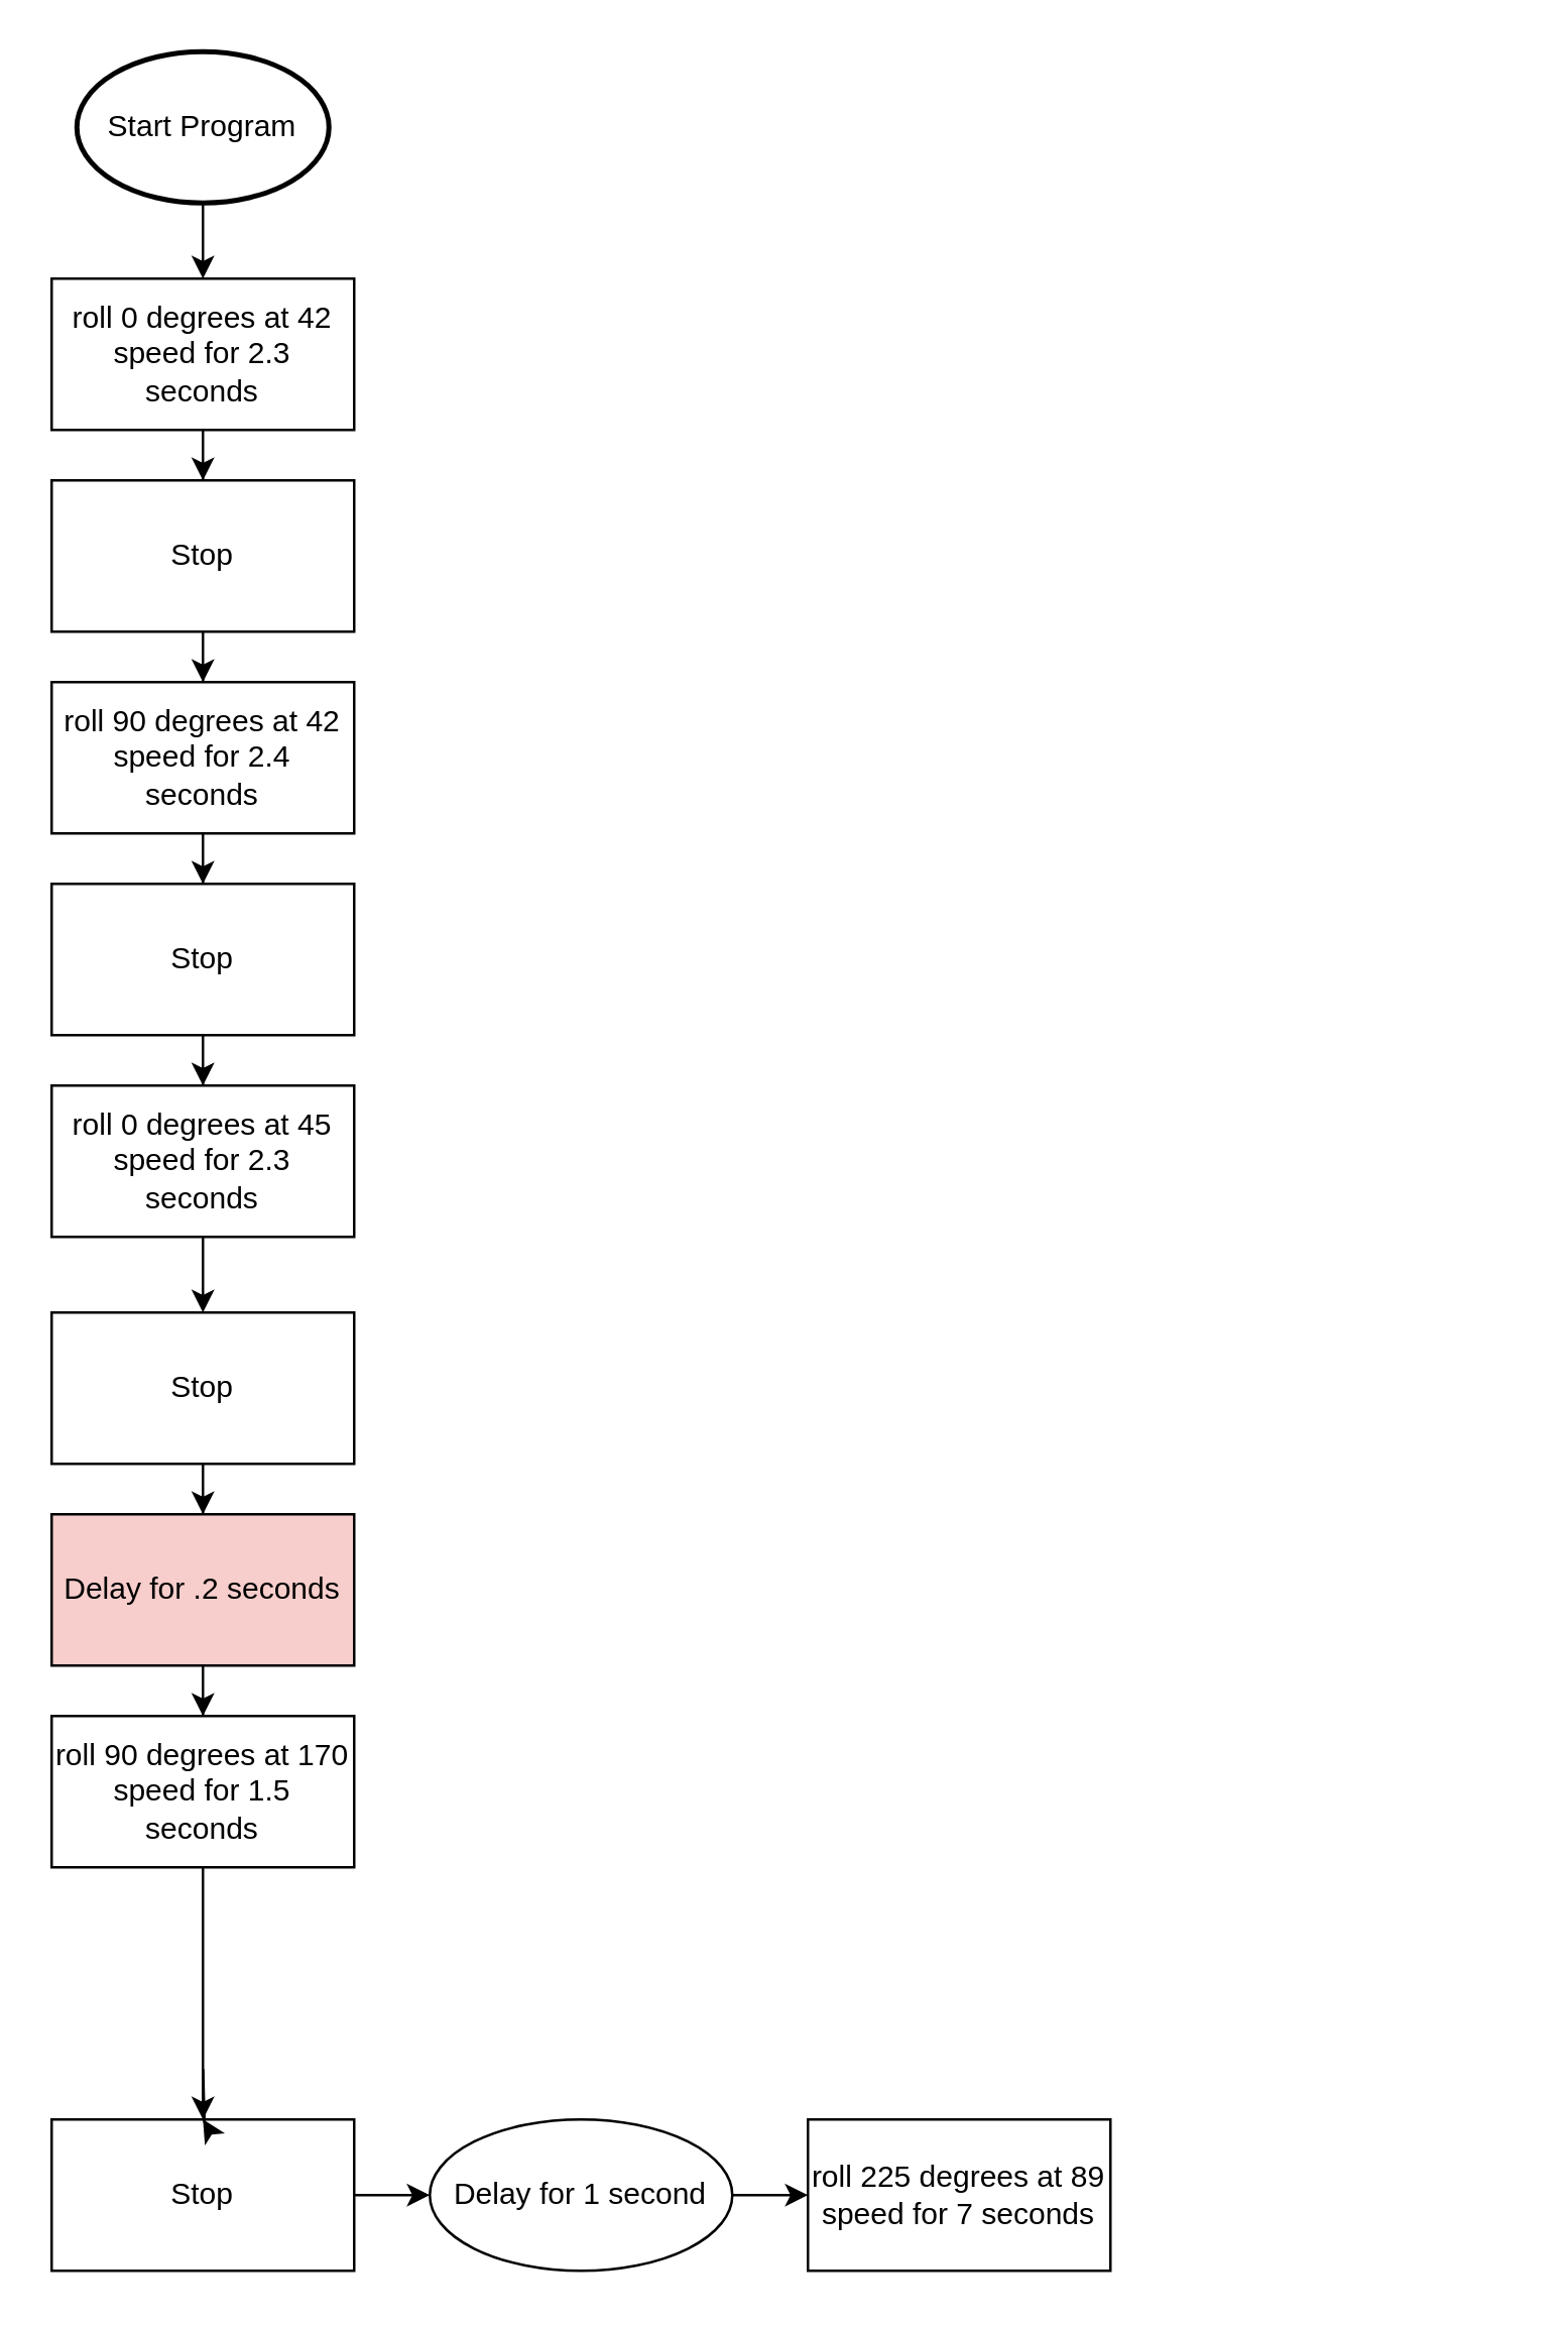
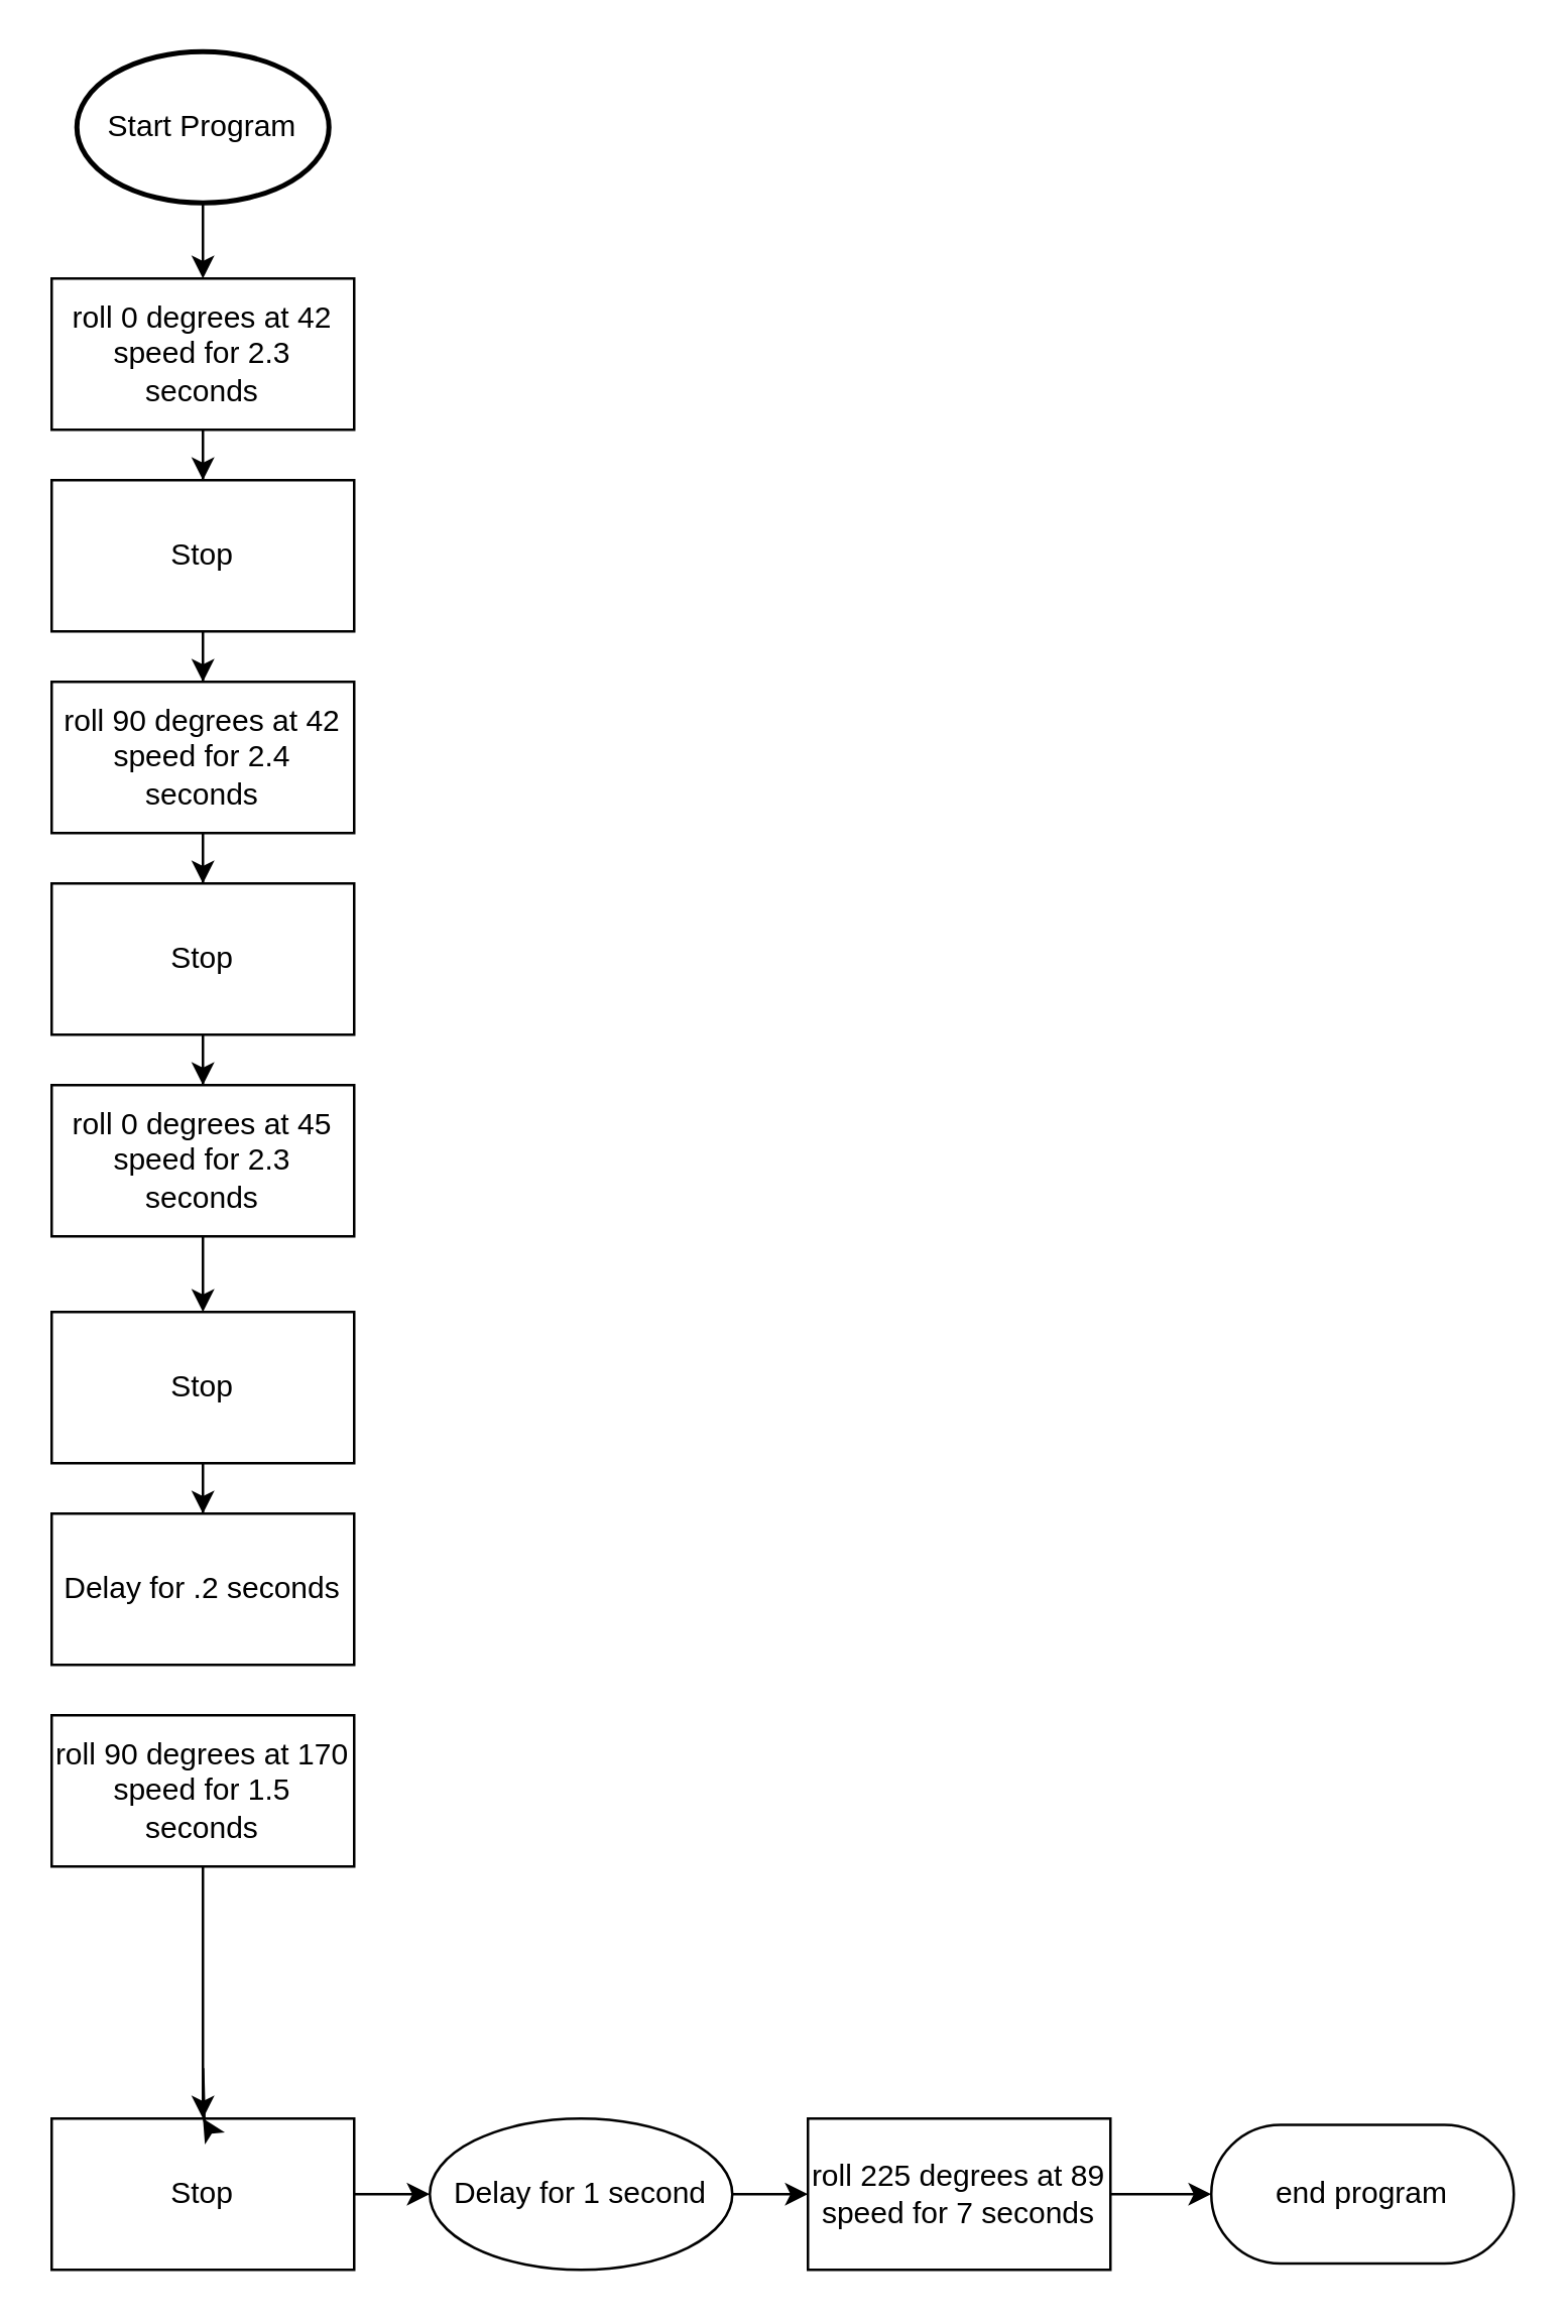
- <mxCell id="9" value="Delay for .2 seconds" style="rounded=0;whiteSpace=wrap;html=1;fillColor=#f8cecc;" parent="1" vertex="1"><mxGeometry x="20" y="600" width="120" height="60" as="geometry" /></mxCell>
+ <mxCell id="9" value="Delay for .2 seconds" style="rounded=0;whiteSpace=wrap;html=1;" parent="1" vertex="1"><mxGeometry x="20" y="600" width="120" height="60" as="geometry" /></mxCell>
- <mxCell id="8" style="edgeStyle=orthogonalEdgeStyle;rounded=0;orthogonalLoop=1;jettySize=auto;html=1;" edge="1" parent="1" source="9" target="11"><mxGeometry relative="1" as="geometry" /></mxCell>
+ <mxCell id="25" style="edgeStyle=orthogonalEdgeStyle;rounded=0;orthogonalLoop=1;jettySize=auto;html=1;" edge="1" parent="1" source="26" target="27"><mxGeometry relative="1" as="geometry" /></mxCell>
+ <mxCell id="27" value="end program" style="html=1;dashed=0;whiteSpace=wrap;shape=mxgraph.dfd.start" vertex="1" parent="1"><mxGeometry x="480" y="842.5" width="120" height="55" as="geometry" /></mxCell>
